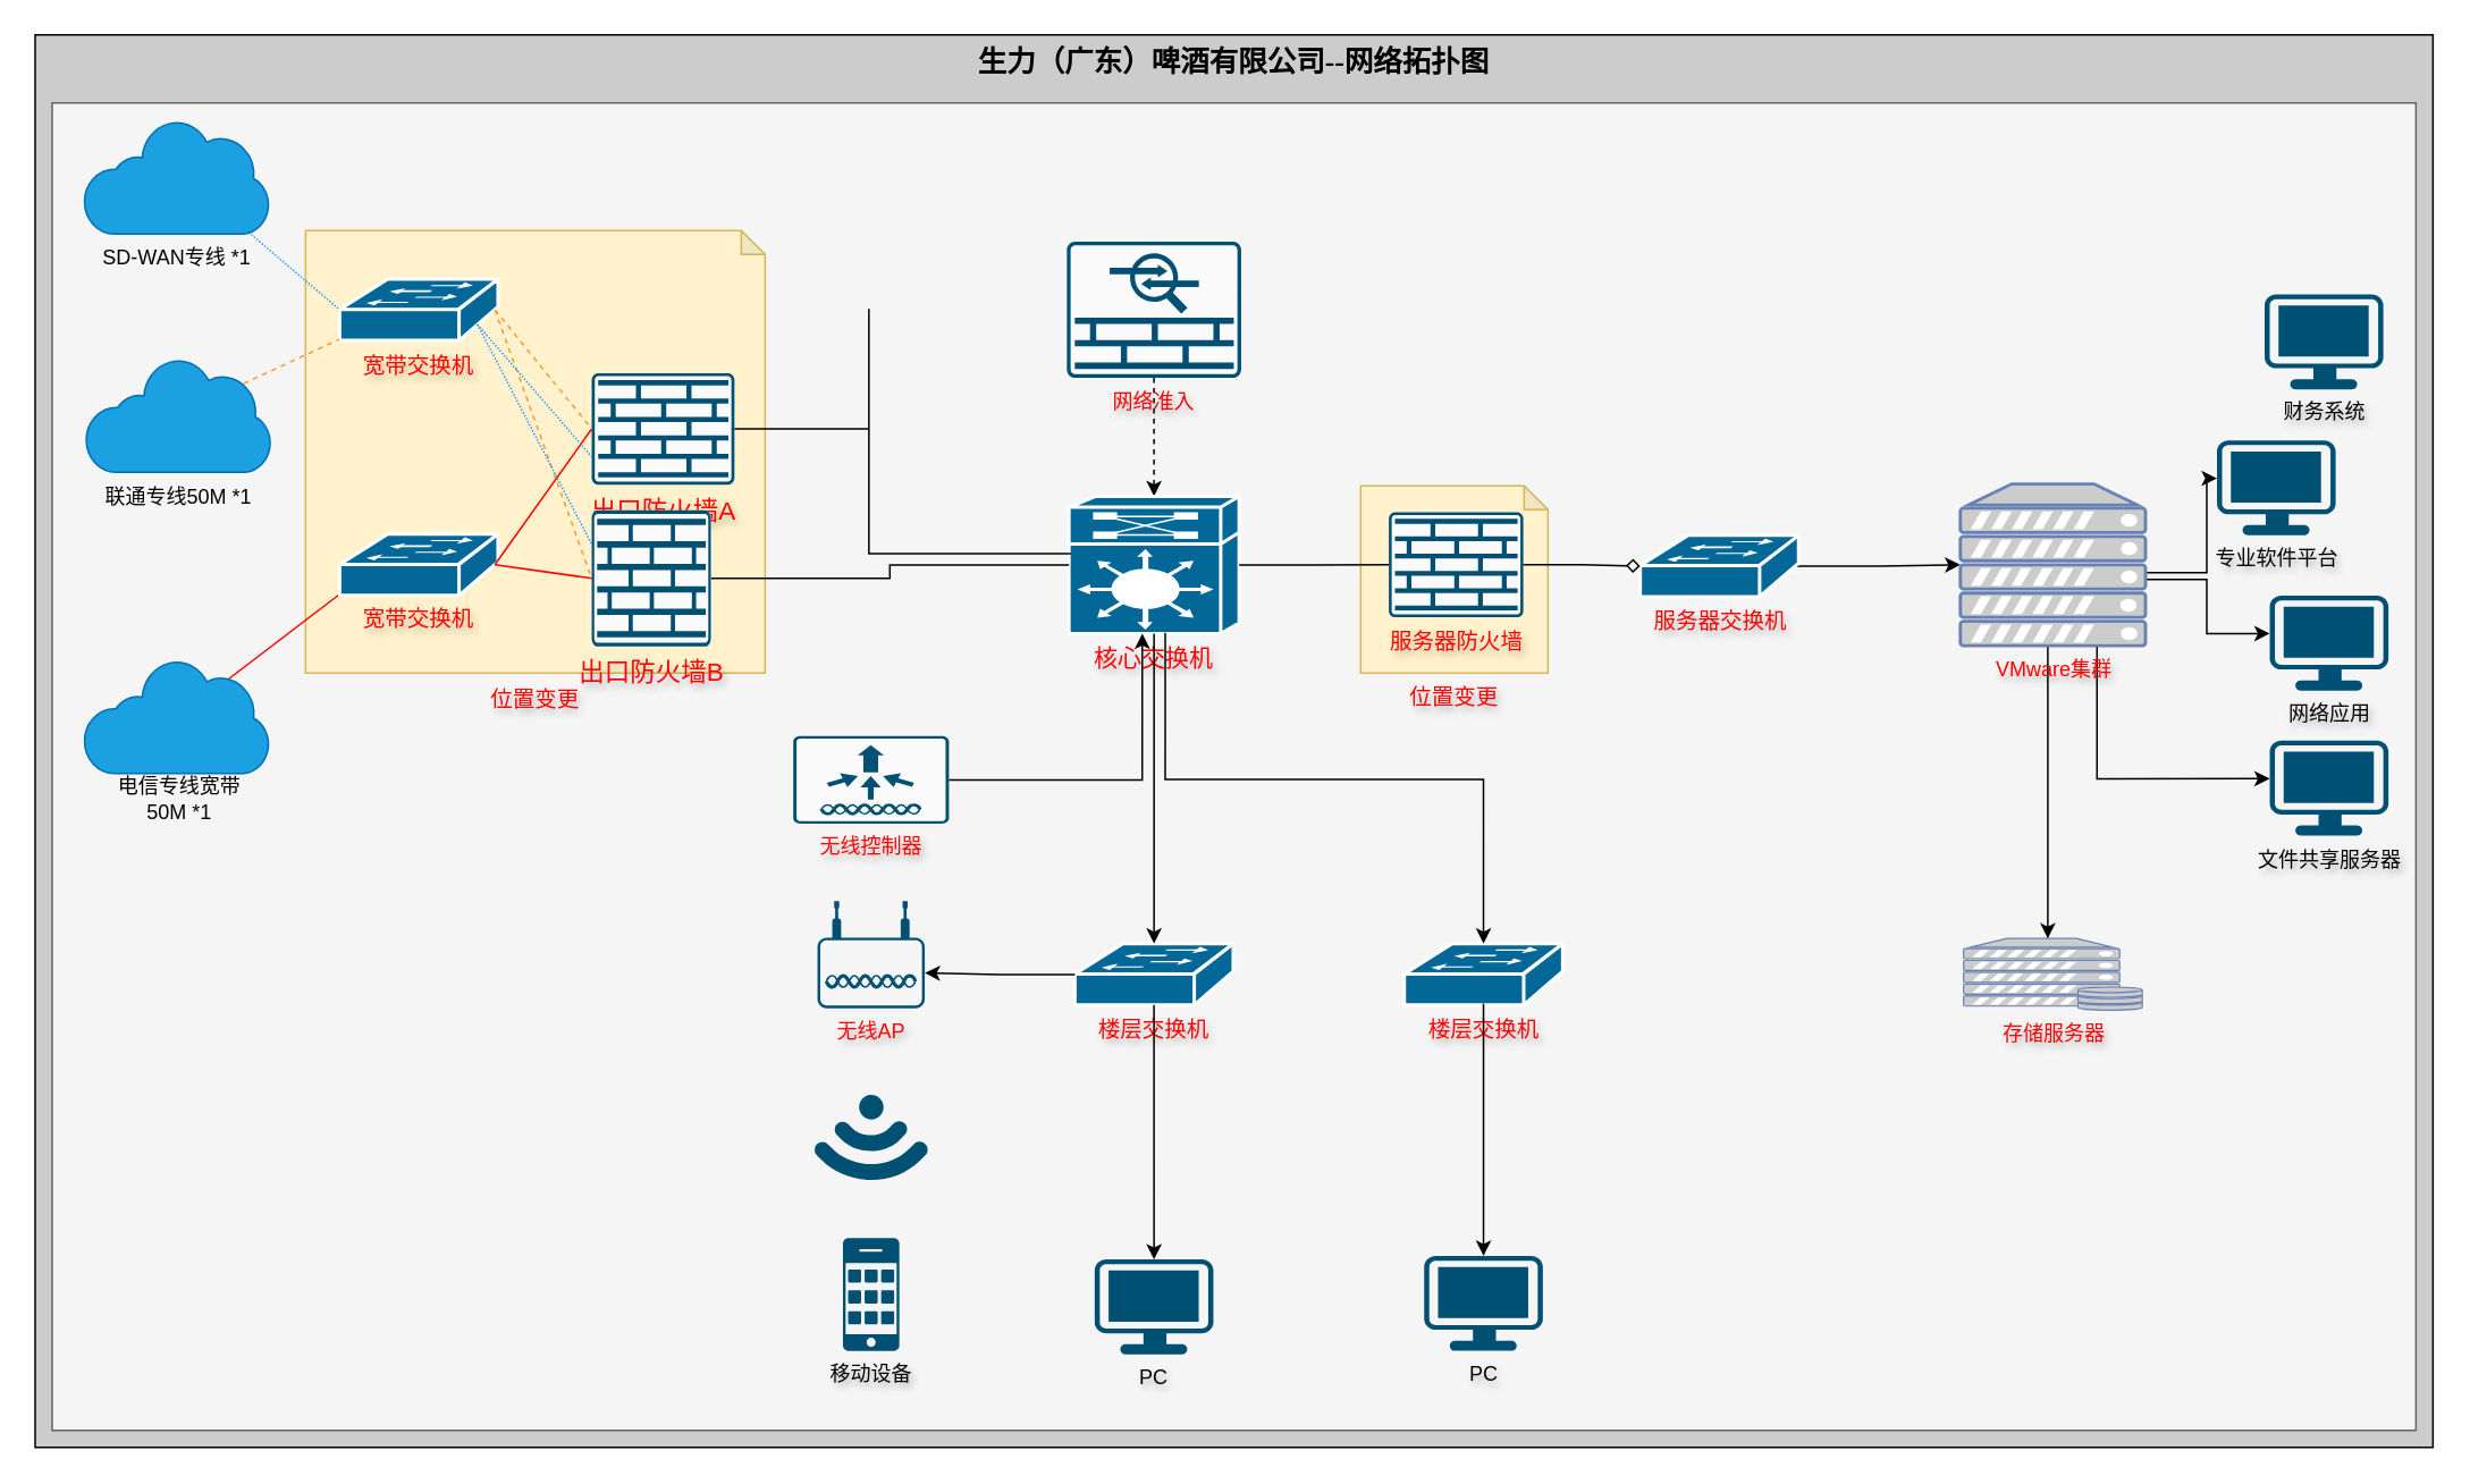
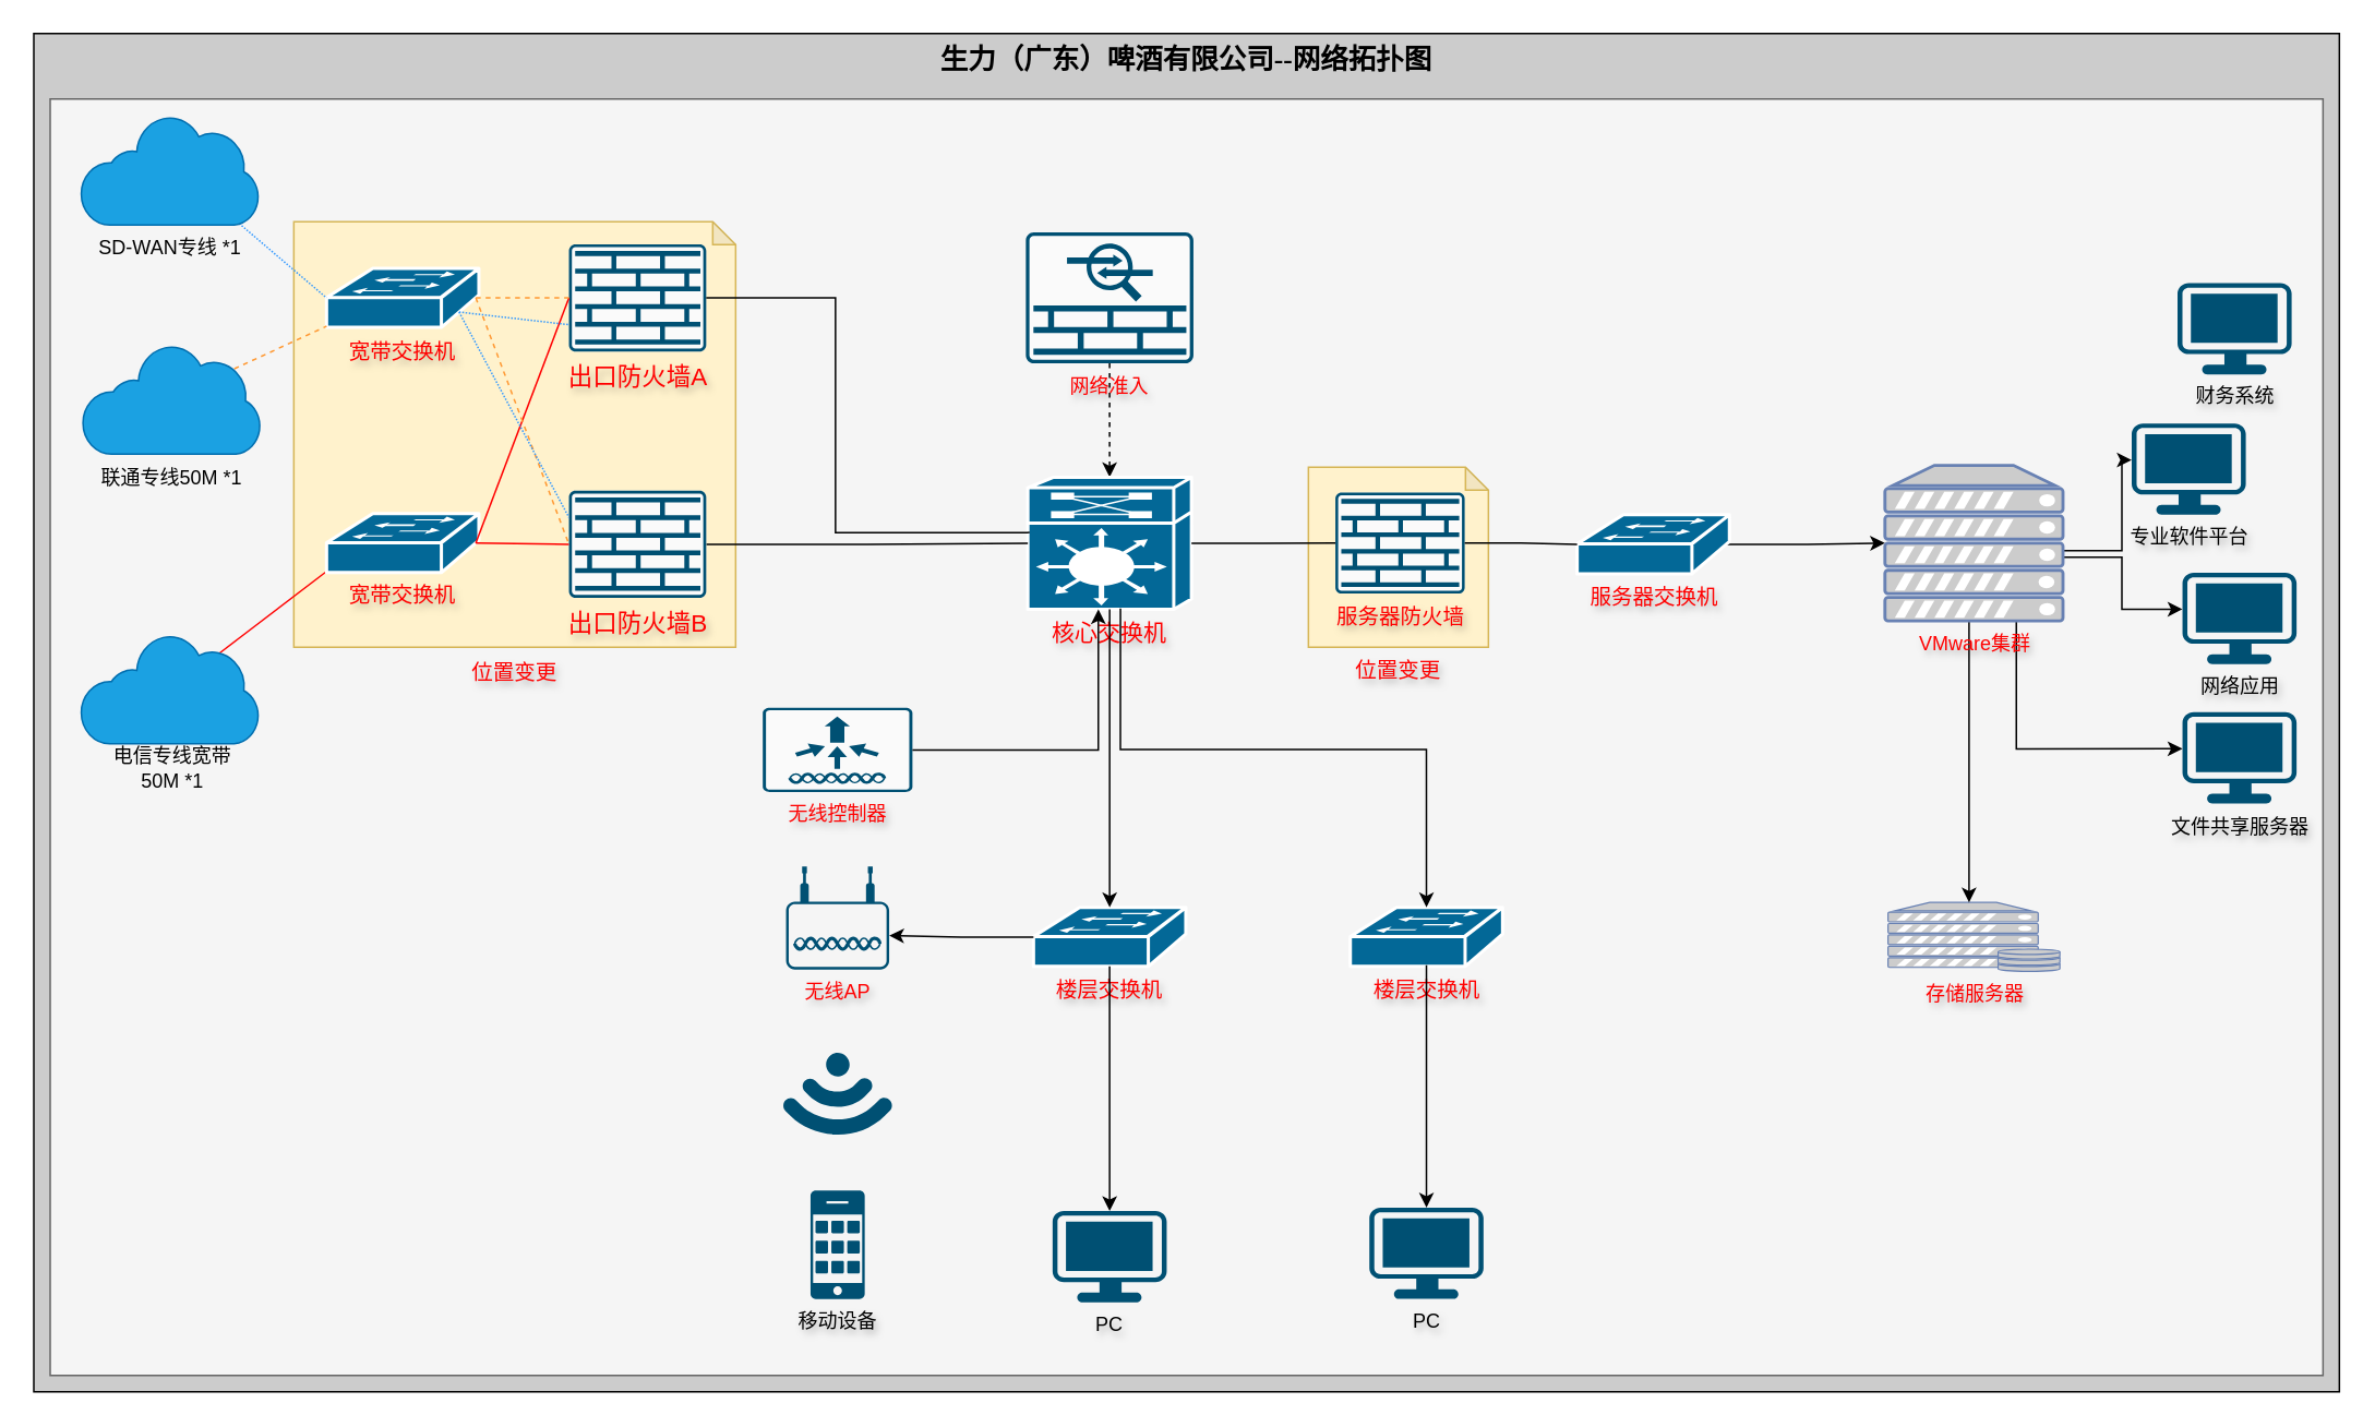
- <mxCell id="41" value="出口防火墙A" style="sketch=0;points=[[0.015,0.015,0],[0.985,0.015,0],[0.985,0.985,0],[0.015,0.985,0],[0.25,0,0],[0.5,0,0],[0.75,0,0],[1,0.25,0],[1,0.5,0],[1,0.75,0],[0.75,1,0],[0.5,1,0],[0.25,1,0],[0,0.75,0],[0,0.5,0],[0,0.25,0]];verticalLabelPosition=bottom;html=1;verticalAlign=top;aspect=fixed;align=center;pointerEvents=1;shape=mxgraph.cisco19.rect;prIcon=firewall;fillColor=#FAFAFA;strokeColor=#005073;fontSize=15;fontColor=#FF0000;labelBackgroundColor=none;labelBorderColor=none;textShadow=1;" vertex="1" parent="1"><mxGeometry x="347.02" y="218.77" width="83.87" height="65.52" as="geometry" /></mxCell>
+ <mxCell id="41" value="出口防火墙A" style="sketch=0;points=[[0.015,0.015,0],[0.985,0.015,0],[0.985,0.985,0],[0.015,0.985,0],[0.25,0,0],[0.5,0,0],[0.75,0,0],[1,0.25,0],[1,0.5,0],[1,0.75,0],[0.75,1,0],[0.5,1,0],[0.25,1,0],[0,0.75,0],[0,0.5,0],[0,0.25,0]];verticalLabelPosition=bottom;html=1;verticalAlign=top;aspect=fixed;align=center;pointerEvents=1;shape=mxgraph.cisco19.rect;prIcon=firewall;fillColor=#FAFAFA;strokeColor=#005073;fontSize=15;fontColor=#FF0000;labelBackgroundColor=none;labelBorderColor=none;textShadow=1;" vertex="1" parent="1"><mxGeometry x="347.02" y="148.77" width="83.87" height="65.52" as="geometry" /></mxCell>
- <mxCell id="40" style="edgeStyle=orthogonalEdgeStyle;rounded=0;orthogonalLoop=1;jettySize=auto;html=1;exitX=1;exitY=0.5;exitDx=0;exitDy=0;exitPerimeter=0;entryX=0;entryY=0.5;entryDx=0;entryDy=0;entryPerimeter=0;endArrow=diamond;endFill=0;" edge="1" parent="1" source="38" target="34"><mxGeometry relative="1" as="geometry" /></mxCell>
+ <mxCell id="40" style="edgeStyle=orthogonalEdgeStyle;rounded=0;orthogonalLoop=1;jettySize=auto;html=1;exitX=1;exitY=0.5;exitDx=0;exitDy=0;exitPerimeter=0;entryX=0;entryY=0.5;entryDx=0;entryDy=0;entryPerimeter=0;endArrow=none;endFill=0;" edge="1" parent="1" source="38" target="34"><mxGeometry relative="1" as="geometry" /></mxCell>
- <mxCell id="44" value="出口防火墙B" style="sketch=0;points=[[0.015,0.015,0],[0.985,0.015,0],[0.985,0.985,0],[0.015,0.985,0],[0.25,0,0],[0.5,0,0],[0.75,0,0],[1,0.25,0],[1,0.5,0],[1,0.75,0],[0.75,1,0],[0.5,1,0],[0.25,1,0],[0,0.75,0],[0,0.5,0],[0,0.25,0]];verticalLabelPosition=bottom;html=1;verticalAlign=top;aspect=fixed;align=center;pointerEvents=1;shape=mxgraph.cisco19.rect;prIcon=firewall;fillColor=#FAFAFA;strokeColor=#005073;fontSize=15;fontColor=#FF0000;labelBackgroundColor=none;labelBorderColor=none;textShadow=1;" vertex="1" parent="1"><mxGeometry x="347.02" y="299.33" width="70" height="80" as="geometry" /></mxCell>
+ <mxCell id="44" value="出口防火墙B" style="sketch=0;points=[[0.015,0.015,0],[0.985,0.015,0],[0.985,0.985,0],[0.015,0.985,0],[0.25,0,0],[0.5,0,0],[0.75,0,0],[1,0.25,0],[1,0.5,0],[1,0.75,0],[0.75,1,0],[0.5,1,0],[0.25,1,0],[0,0.75,0],[0,0.5,0],[0,0.25,0]];verticalLabelPosition=bottom;html=1;verticalAlign=top;aspect=fixed;align=center;pointerEvents=1;shape=mxgraph.cisco19.rect;prIcon=firewall;fillColor=#FAFAFA;strokeColor=#005073;fontSize=15;fontColor=#FF0000;labelBackgroundColor=none;labelBorderColor=none;textShadow=1;" vertex="1" parent="1"><mxGeometry x="347.02" y="299.33" width="83.87" height="65.52" as="geometry" /></mxCell>
